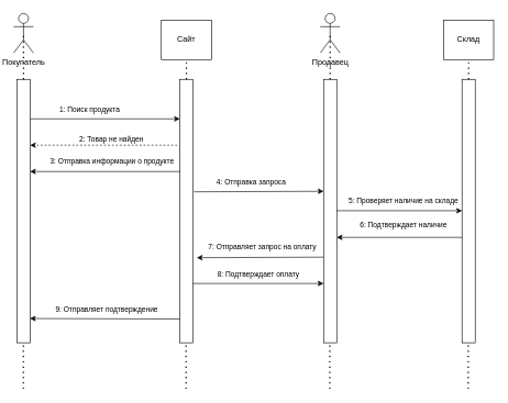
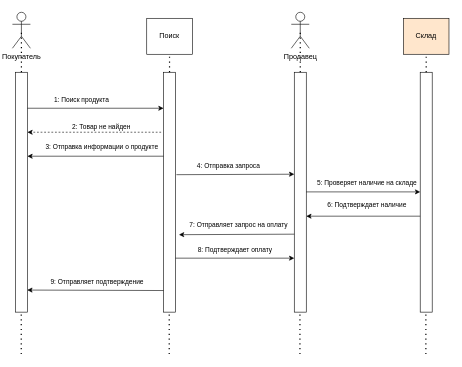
- <mxCell id="5" value="Сайт" style="rounded=0;whiteSpace=wrap;html=1;" vertex="1" parent="1"><mxGeometry x="244" y="30" width="76" height="60" as="geometry" /></mxCell>
+ <mxCell id="5" value="Поиск" style="rounded=0;whiteSpace=wrap;html=1;" vertex="1" parent="1"><mxGeometry x="244" y="30" width="76" height="60" as="geometry" /></mxCell>
- <mxCell id="14" value="Склад" style="rounded=0;whiteSpace=wrap;html=1;" vertex="1" parent="1"><mxGeometry x="672" y="30" width="76" height="60" as="geometry" /></mxCell>
+ <mxCell id="14" value="Склад" style="rounded=0;whiteSpace=wrap;html=1;fillColor=#ffe6cc;" vertex="1" parent="1"><mxGeometry x="672" y="30" width="76" height="60" as="geometry" /></mxCell>
